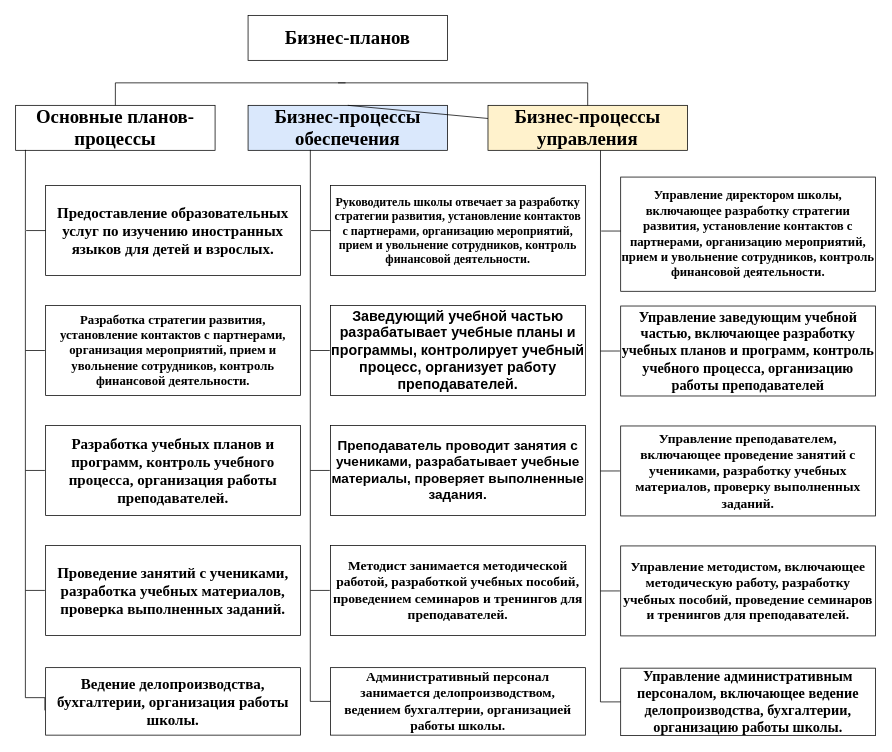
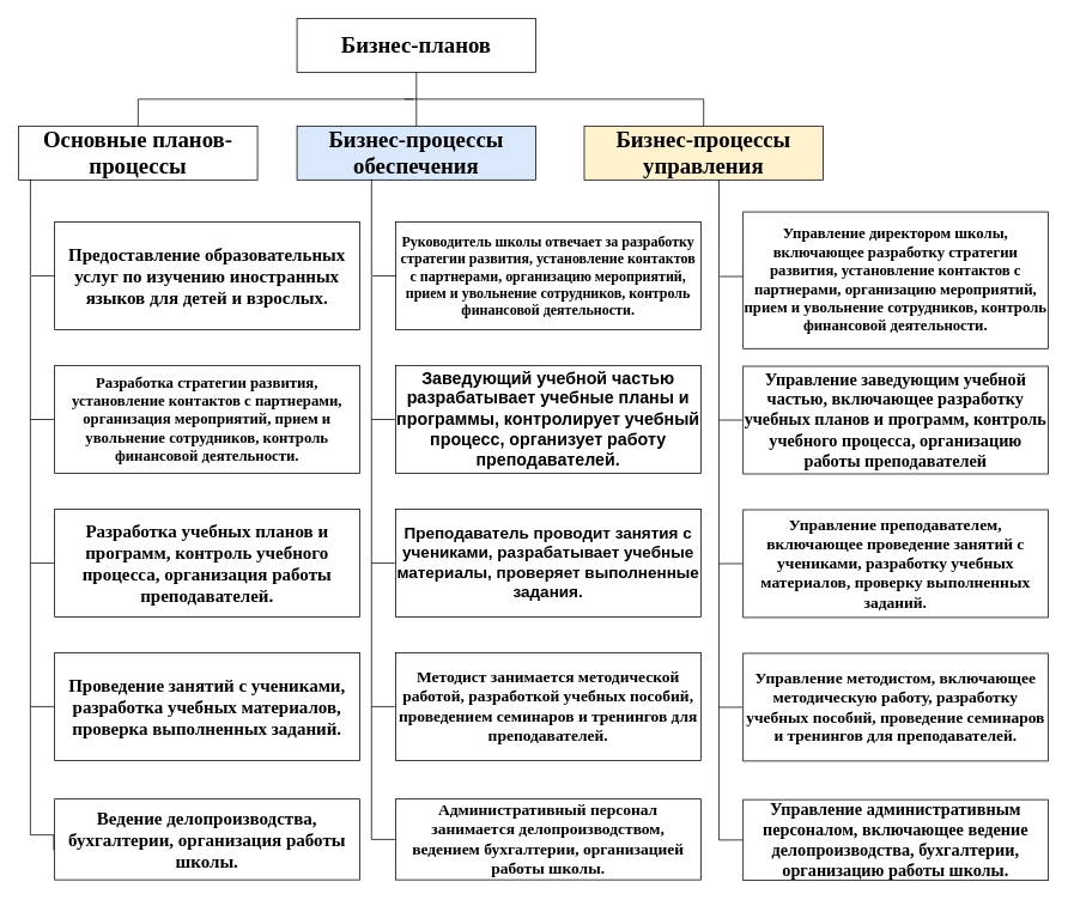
- <mxCell id="4" value="" style="endArrow=none;html=1;rounded=0;exitX=0.5;exitY=0;exitDx=0;exitDy=0;" edge="1" parent="1" source="3" target="7"><mxGeometry width="50" height="50" relative="1" as="geometry"><mxPoint x="438" y="140" as="sourcePoint" /><mxPoint x="488" y="90" as="targetPoint" /></mxGeometry></mxCell>
+ <mxCell id="4" value="" style="endArrow=none;html=1;rounded=0;entryX=0.5;entryY=1;entryDx=0;entryDy=0;exitX=0.5;exitY=0;exitDx=0;exitDy=0;" edge="1" parent="1" source="3" target="2"><mxGeometry width="50" height="50" relative="1" as="geometry"><mxPoint x="438" y="140" as="sourcePoint" /><mxPoint x="488" y="90" as="targetPoint" /></mxGeometry></mxCell>
